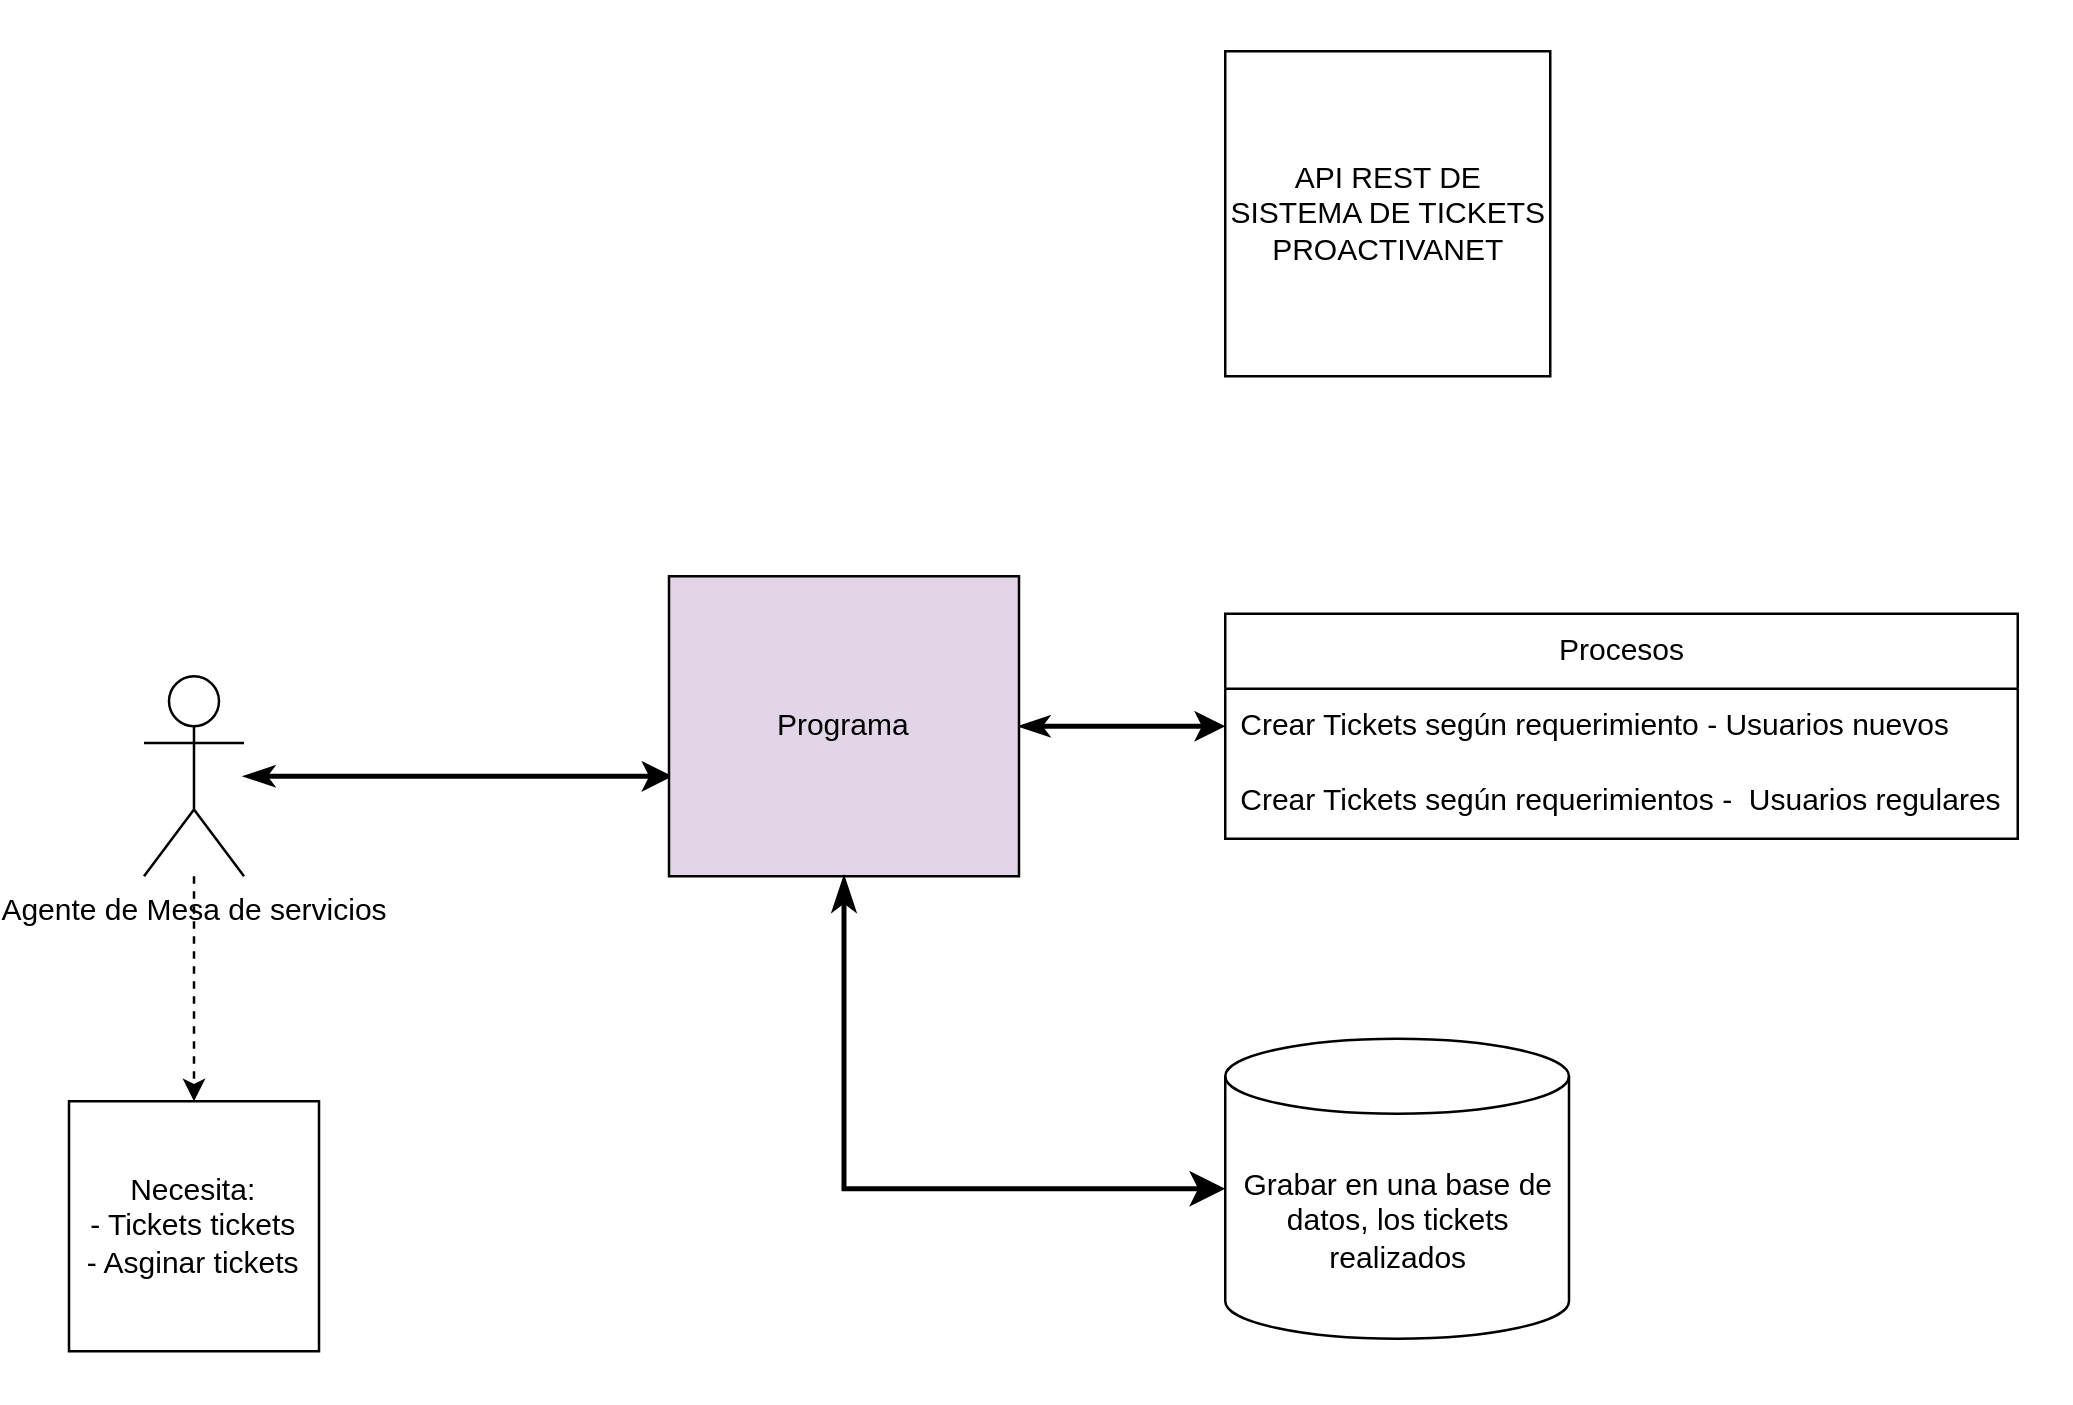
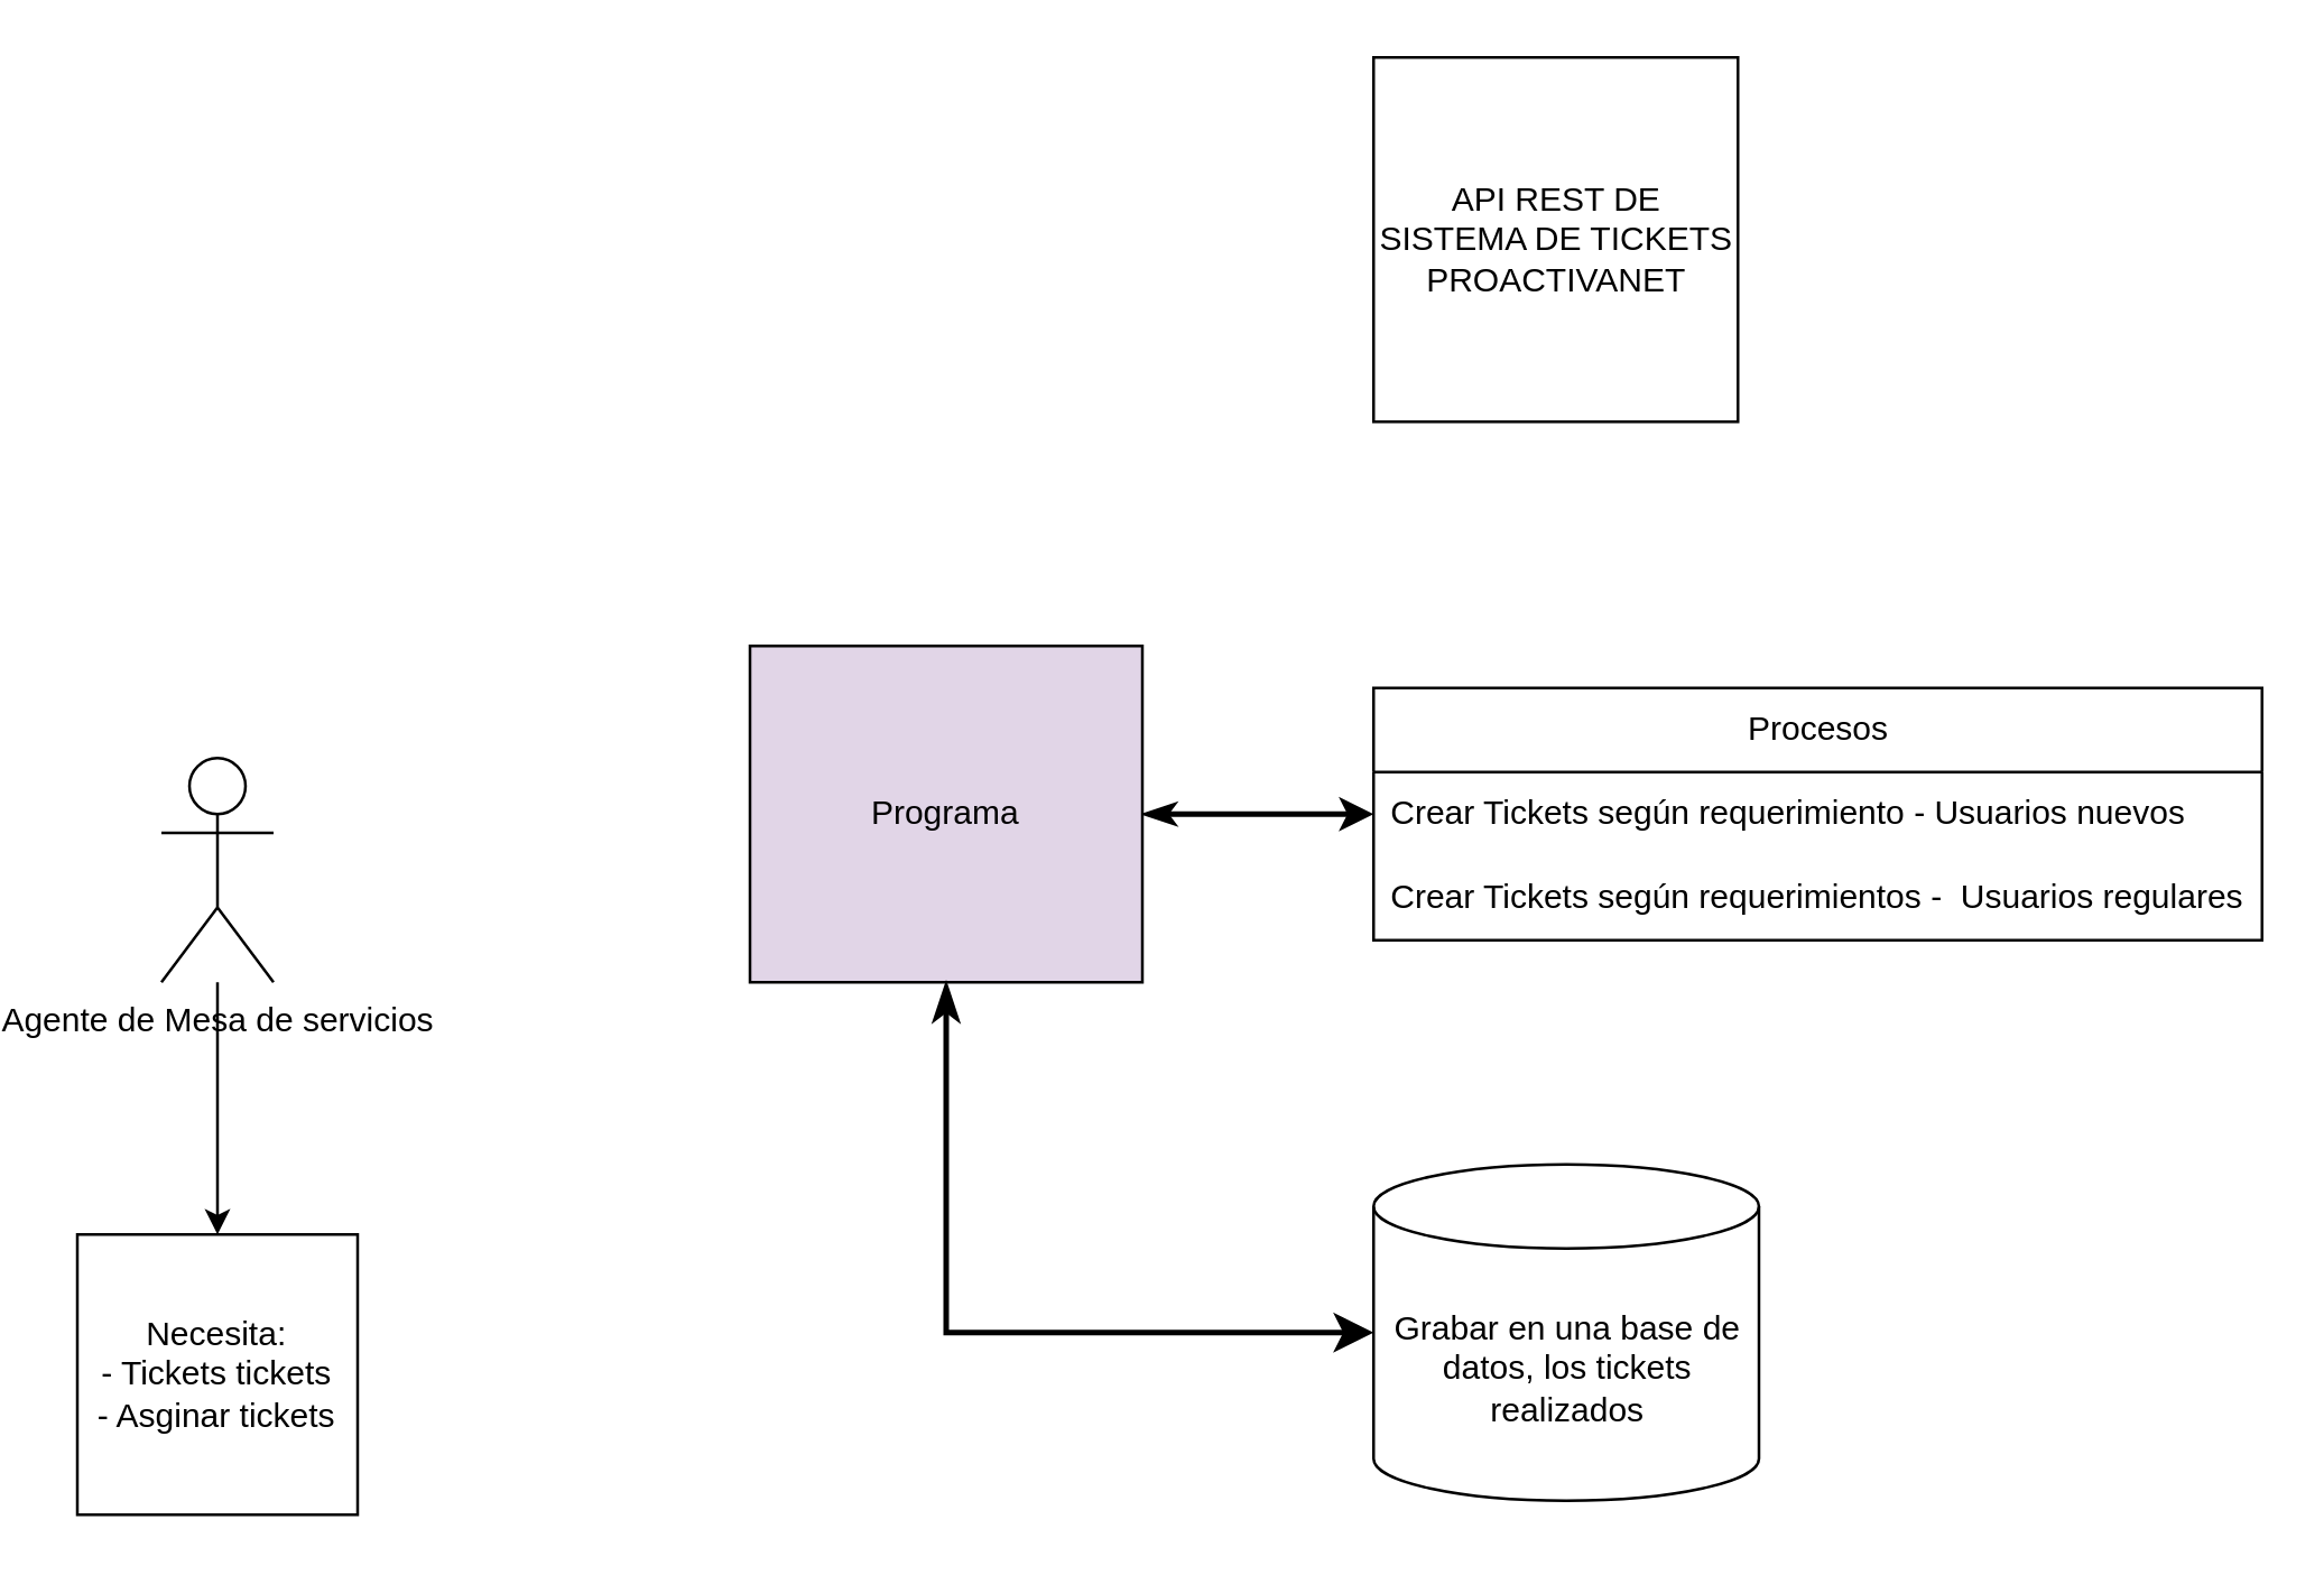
- <mxCell id="4" style="edgeStyle=none;html=1;entryX=0.01;entryY=0.667;entryDx=0;entryDy=0;entryPerimeter=0;strokeWidth=2;startArrow=classicThin;startFill=1;" edge="1" parent="1" source="5" target="8"><mxGeometry relative="1" as="geometry" /></mxCell>
- <mxCell id="3" style="edgeStyle=none;html=1;entryX=0.5;entryY=0;entryDx=0;entryDy=0;dashed=1;" edge="1" parent="1" source="5" target="6"><mxGeometry relative="1" as="geometry" /></mxCell>
+ <mxCell id="3" style="edgeStyle=none;html=1;entryX=0.5;entryY=0;entryDx=0;entryDy=0;" edge="1" parent="1" source="5" target="6"><mxGeometry relative="1" as="geometry" /></mxCell>
